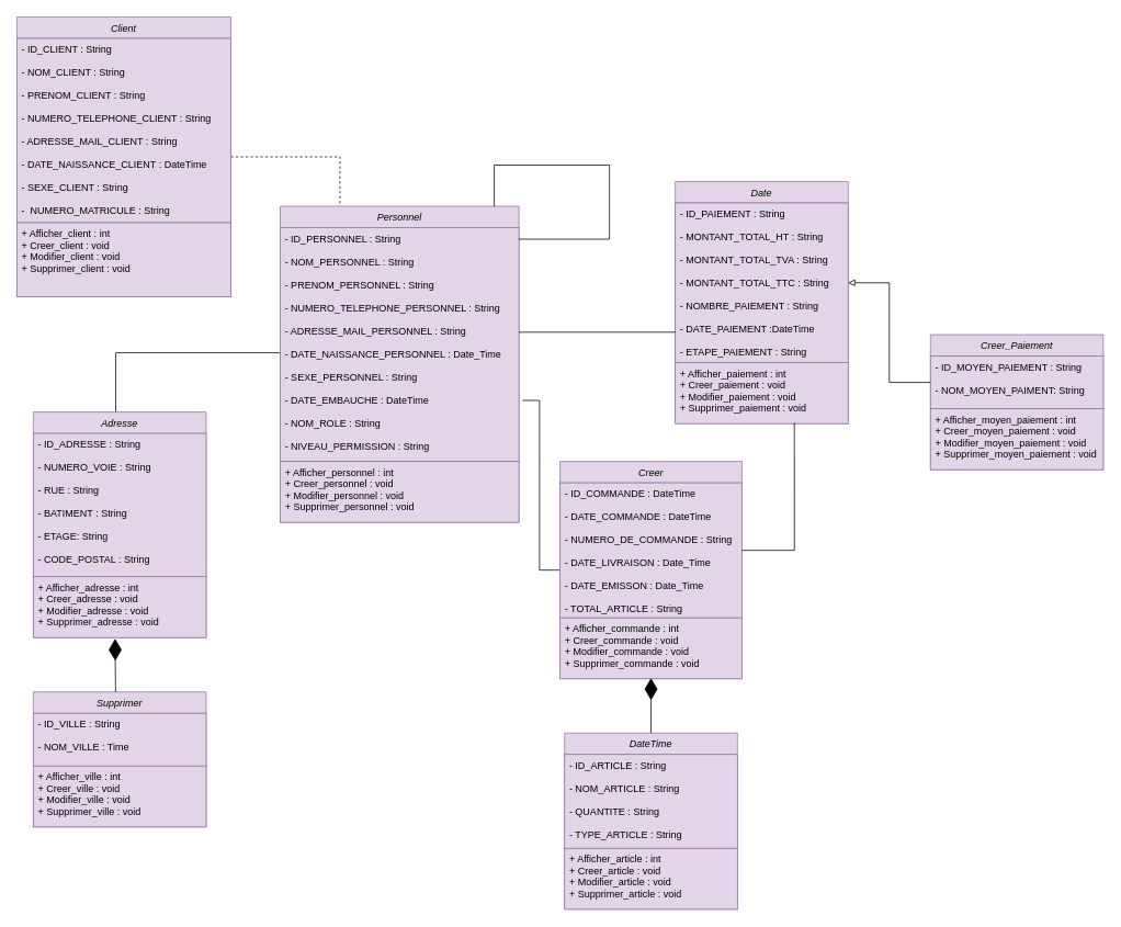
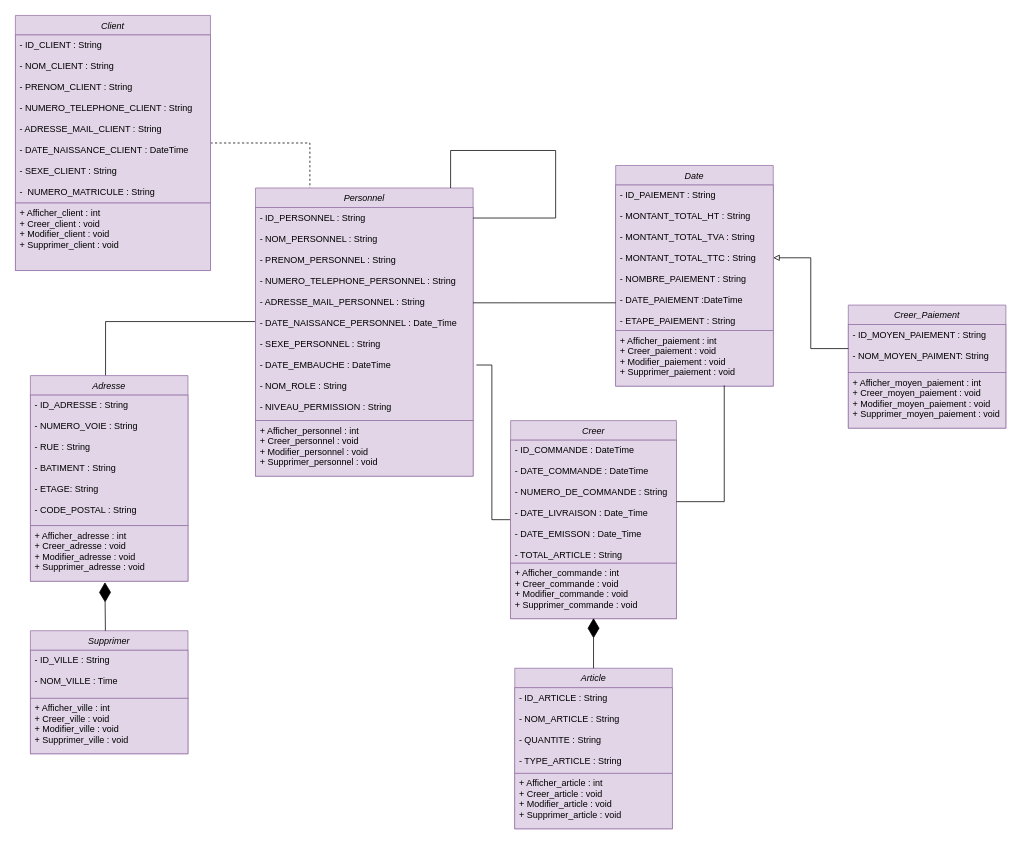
- <mxCell id="25" value="DateTime" style="swimlane;fontStyle=2;align=center;verticalAlign=top;childLayout=stackLayout;horizontal=1;startSize=26;horizontalStack=0;resizeParent=1;resizeLast=0;collapsible=1;marginBottom=0;rounded=0;shadow=0;strokeWidth=1;fillColor=#e1d5e7;strokeColor=#9673a6;" vertex="1" parent="1"><mxGeometry x="685.5" y="890" width="210" height="214" as="geometry"><mxRectangle x="230" y="140" width="160" height="26" as="alternateBounds" /></mxGeometry></mxCell>
+ <mxCell id="25" value="Article" style="swimlane;fontStyle=2;align=center;verticalAlign=top;childLayout=stackLayout;horizontal=1;startSize=26;horizontalStack=0;resizeParent=1;resizeLast=0;collapsible=1;marginBottom=0;rounded=0;shadow=0;strokeWidth=1;fillColor=#e1d5e7;strokeColor=#9673a6;" vertex="1" parent="1"><mxGeometry x="685.5" y="890" width="210" height="214" as="geometry"><mxRectangle x="230" y="140" width="160" height="26" as="alternateBounds" /></mxGeometry></mxCell>
